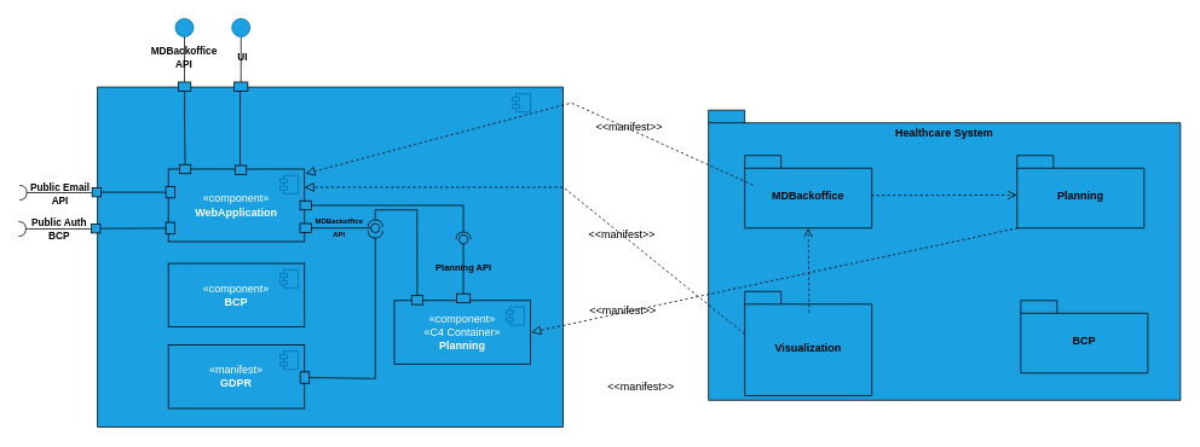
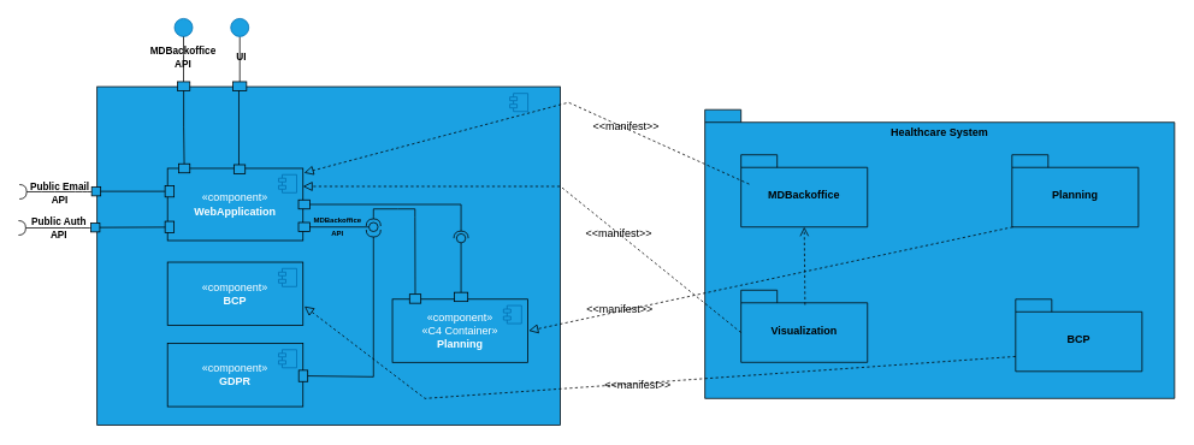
- <mxCell id="6" value="" style="html=1;verticalAlign=bottom;endArrow=open;dashed=1;endSize=8;curved=0;rounded=0;entryX=-0.001;entryY=0.545;entryDx=0;entryDy=0;entryPerimeter=0;exitX=0.994;exitY=0.55;exitDx=0;exitDy=0;exitPerimeter=0;strokeColor=#030303;" parent="1" source="3" target="4" edge="1"><mxGeometry relative="1" as="geometry"><mxPoint x="1420" y="281" as="sourcePoint" /><mxPoint x="1080" y="281" as="targetPoint" /></mxGeometry></mxCell>
- <mxCell id="51" value="&lt;b&gt;&lt;font style=&quot;font-size: 11px;&quot;&gt;Public Auth&lt;/font&gt;&lt;/b&gt;&lt;div&gt;&lt;b&gt;&lt;font style=&quot;font-size: 11px;&quot;&gt;BCP&lt;/font&gt;&lt;/b&gt;&lt;/div&gt;" style="text;html=1;align=center;verticalAlign=middle;whiteSpace=wrap;rounded=0;" parent="1" vertex="1"><mxGeometry x="27" y="228" width="76" height="47" as="geometry" /></mxCell>
+ <mxCell id="51" value="&lt;b&gt;&lt;font style=&quot;font-size: 11px;&quot;&gt;Public Auth&lt;/font&gt;&lt;/b&gt;&lt;div&gt;&lt;b&gt;&lt;font style=&quot;font-size: 11px;&quot;&gt;API&lt;/font&gt;&lt;/b&gt;&lt;/div&gt;" style="text;html=1;align=center;verticalAlign=middle;whiteSpace=wrap;rounded=0;" parent="1" vertex="1"><mxGeometry x="27" y="228" width="76" height="47" as="geometry" /></mxCell>
- <mxCell id="38" value="&lt;font style=&quot;font-size: 10px;&quot;&gt;Planning API&lt;/font&gt;" style="text;align=center;fontStyle=1;verticalAlign=middle;spacingLeft=3;spacingRight=3;strokeColor=none;rotatable=0;points=[[0,0.5],[1,0.5]];portConstraint=eastwest;html=1;" parent="1" vertex="1"><mxGeometry x="470" y="281" width="80" height="26" as="geometry" /></mxCell>
- <mxCell id="5" value="Visualization" style="shape=folder;fontStyle=1;spacingTop=10;tabWidth=40;tabHeight=14;tabPosition=left;html=1;whiteSpace=wrap;fillColor=#1BA1E2;strokeColor=#030303;" parent="1" vertex="1"><mxGeometry x="820" y="321" width="140" height="115" as="geometry" /></mxCell>
+ <mxCell id="5" value="Visualization" style="shape=folder;fontStyle=1;spacingTop=10;tabWidth=40;tabHeight=14;tabPosition=left;html=1;whiteSpace=wrap;fillColor=#1BA1E2;strokeColor=#030303;" parent="1" vertex="1"><mxGeometry x="820" y="321" width="140" height="80" as="geometry" /></mxCell>
- <mxCell id="53" value="«manifest»&lt;br&gt;&lt;b&gt;GDPR&lt;/b&gt;" style="html=1;dropTarget=0;whiteSpace=wrap;fillColor=#1ba1e2;fontColor=#ffffff;strokeColor=#000000;" parent="1" vertex="1"><mxGeometry x="185" y="380" width="150" height="70" as="geometry" /></mxCell>
+ <mxCell id="53" value="«component»&lt;br&gt;&lt;b&gt;GDPR&lt;/b&gt;" style="html=1;dropTarget=0;whiteSpace=wrap;fillColor=#1ba1e2;fontColor=#ffffff;strokeColor=#000000;" parent="1" vertex="1"><mxGeometry x="185" y="380" width="150" height="70" as="geometry" /></mxCell>
+ <mxCell id="62" value="" style="endArrow=block;startArrow=none;endFill=0;startFill=0;endSize=8;html=1;verticalAlign=bottom;dashed=1;labelBackgroundColor=none;rounded=0;exitX=0;exitY=0;exitDx=0;exitDy=63.5;exitPerimeter=0;entryX=1.011;entryY=0.699;entryDx=0;entryDy=0;fillColor=#000000;entryPerimeter=0;" parent="1" source="8" target="39" edge="1"><mxGeometry width="160" relative="1" as="geometry"><mxPoint x="1016" y="441" as="sourcePoint" /><mxPoint x="480" y="556" as="targetPoint" /><Array as="points"><mxPoint x="470" y="441" /></Array></mxGeometry></mxCell>
